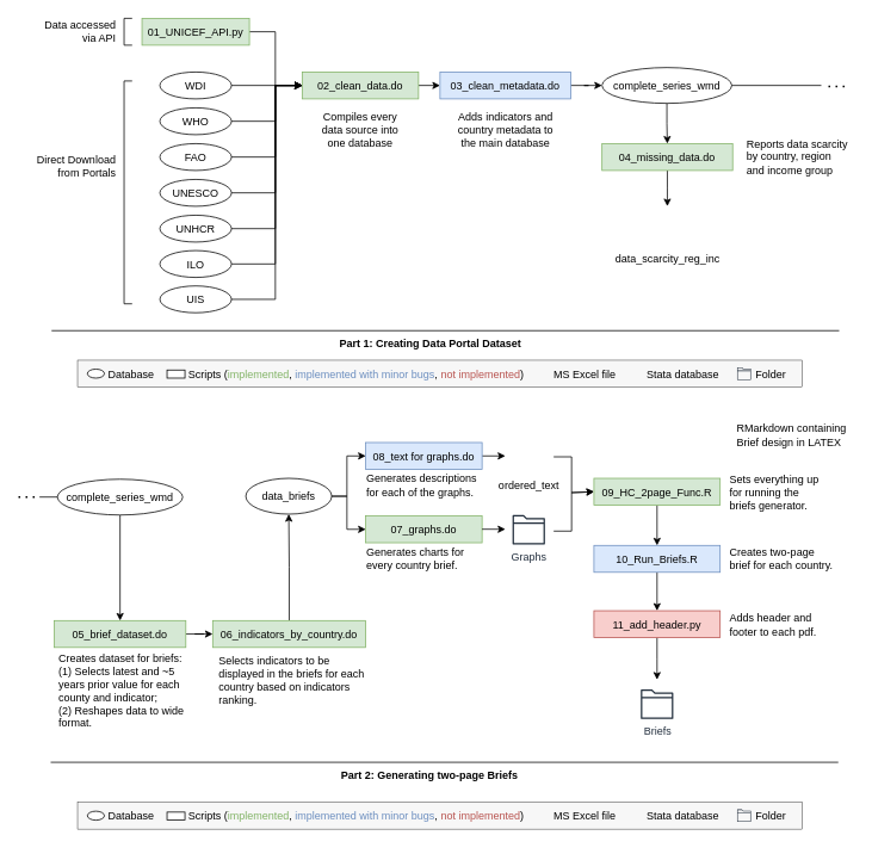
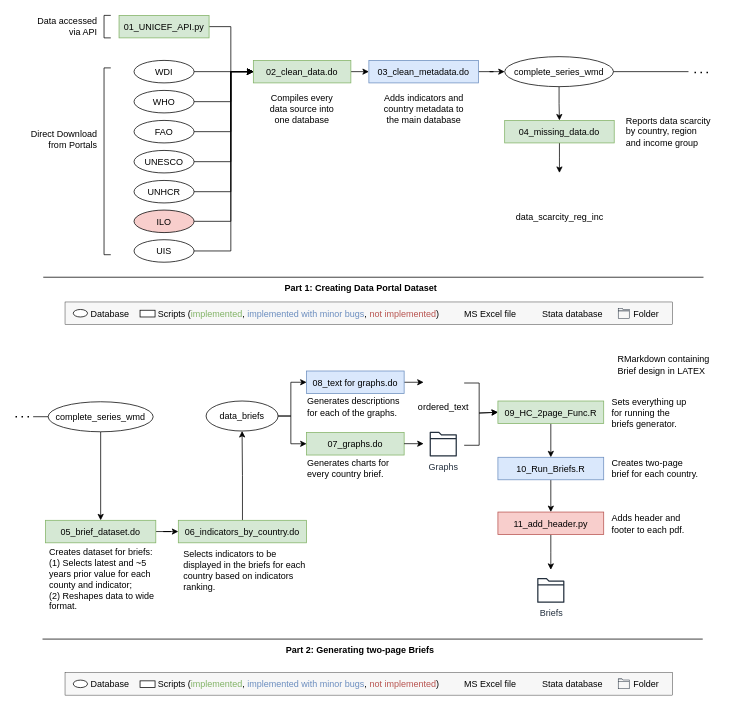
- <mxCell id="19" value="ILO" style="ellipse;" parent="1" vertex="1"><mxGeometry x="178" y="279.5" width="80" height="30" as="geometry" /></mxCell>
+ <mxCell id="19" value="ILO" style="ellipse;fillColor=#f8cecc;" parent="1" vertex="1"><mxGeometry x="178" y="279.5" width="80" height="30" as="geometry" /></mxCell>
